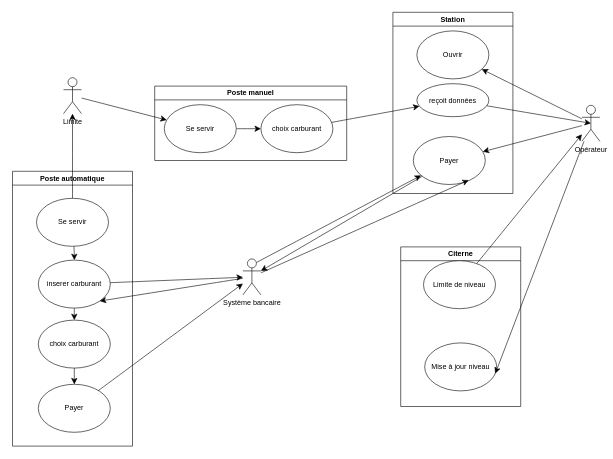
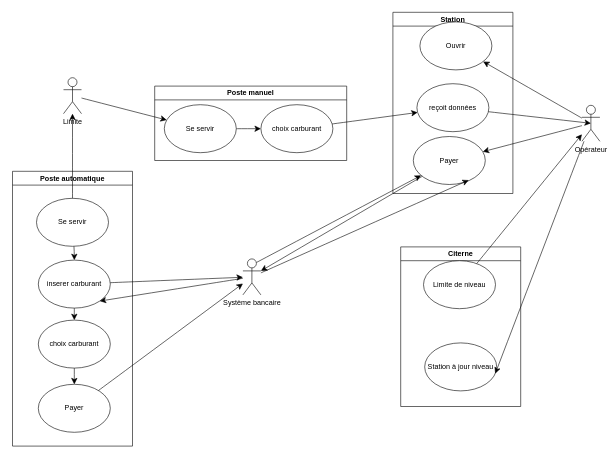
- <mxCell id="20" value="Ouvrir" style="ellipse;whiteSpace=wrap;html=1;" vertex="1" parent="17"><mxGeometry x="40" y="31" width="120" height="80" as="geometry" /></mxCell>
+ <mxCell id="20" value="Ouvrir" style="ellipse;whiteSpace=wrap;html=1;" vertex="1" parent="17"><mxGeometry x="45" y="16" width="120" height="80" as="geometry" /></mxCell>
- <mxCell id="18" value="reçoit données" style="ellipse;whiteSpace=wrap;html=1;" vertex="1" parent="17"><mxGeometry x="40" y="119" width="120" height="55" as="geometry" /></mxCell>
+ <mxCell id="18" value="reçoit données" style="ellipse;whiteSpace=wrap;html=1;" vertex="1" parent="17"><mxGeometry x="40" y="119" width="120" height="80" as="geometry" /></mxCell>
- <mxCell id="34" value="Mise à jour niveau" style="ellipse;whiteSpace=wrap;html=1;" vertex="1" parent="32"><mxGeometry x="40" y="160" width="120" height="80" as="geometry" /></mxCell>
+ <mxCell id="34" value="Station à jour niveau" style="ellipse;whiteSpace=wrap;html=1;" vertex="1" parent="32"><mxGeometry x="40" y="160" width="120" height="80" as="geometry" /></mxCell>
